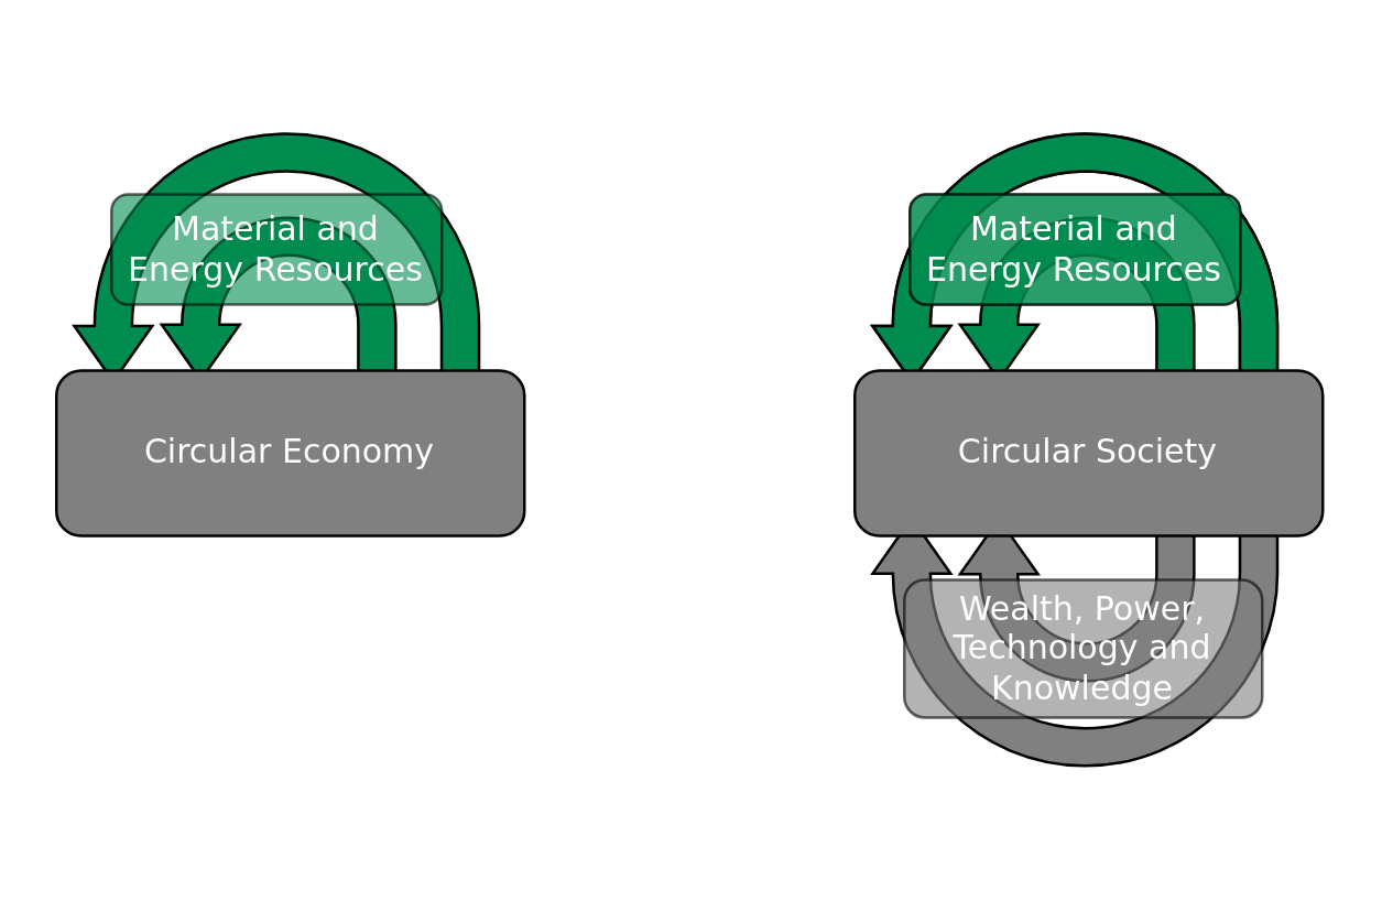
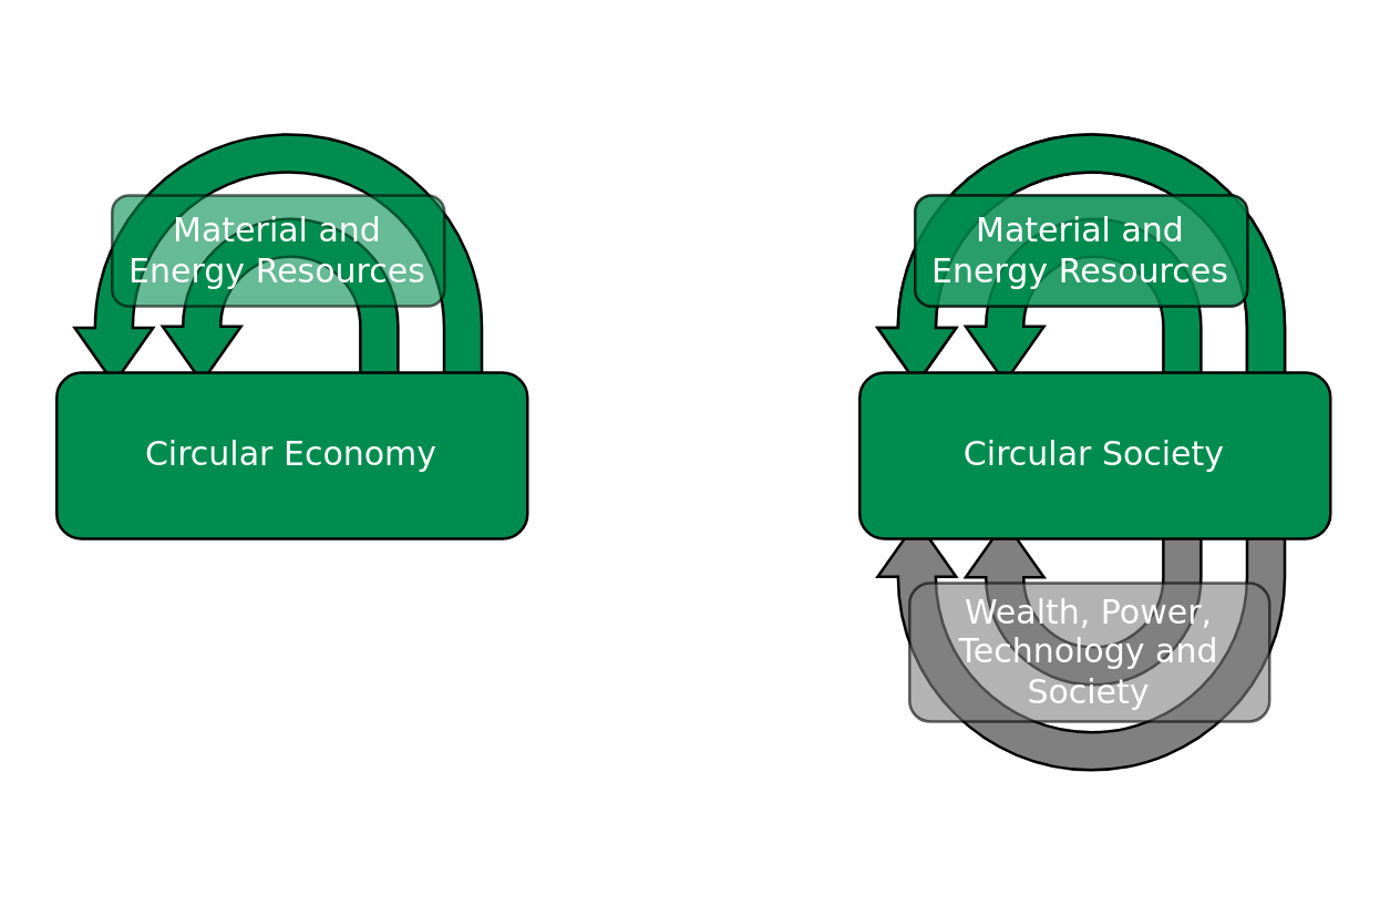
- <mxCell id="10" value="Circular Economy" style="rounded=1;whiteSpace=wrap;html=1;fillColor=#808080;fontFamily=Dejavu Sans;fontColor=#FFFFFF;" vertex="1" parent="1"><mxGeometry x="20" y="134" width="170" height="60" as="geometry" /></mxCell>
+ <mxCell id="10" value="Circular Economy" style="rounded=1;whiteSpace=wrap;html=1;fillColor=#008C4F;fontFamily=Dejavu Sans;fontColor=#FFFFFF;" vertex="1" parent="1"><mxGeometry x="20" y="134" width="170" height="60" as="geometry" /></mxCell>
- <mxCell id="11" value="Circular Society" style="rounded=1;whiteSpace=wrap;html=1;fillColor=#808080;fontFamily=Dejavu Sans;fontColor=#FFFFFF;" vertex="1" parent="1"><mxGeometry x="310" y="134" width="170" height="60" as="geometry" /></mxCell>
+ <mxCell id="11" value="Circular Society" style="rounded=1;whiteSpace=wrap;html=1;fillColor=#008C4F;fontFamily=Dejavu Sans;fontColor=#FFFFFF;" vertex="1" parent="1"><mxGeometry x="310" y="134" width="170" height="60" as="geometry" /></mxCell>
- <mxCell id="14" value="Wealth, Power, Technology and Knowledge" style="rounded=1;whiteSpace=wrap;html=1;fontFamily=Dejavu Sans;fontColor=#FFFFFF;fillColor=#808080;opacity=60;spacing=6;" vertex="1" parent="1"><mxGeometry x="328" y="210" width="130" height="50" as="geometry" /></mxCell>
+ <mxCell id="14" value="Wealth, Power, Technology and Society" style="rounded=1;whiteSpace=wrap;html=1;fontFamily=Dejavu Sans;fontColor=#FFFFFF;fillColor=#808080;opacity=60;spacing=6;" vertex="1" parent="1"><mxGeometry x="328" y="210" width="130" height="50" as="geometry" /></mxCell>
